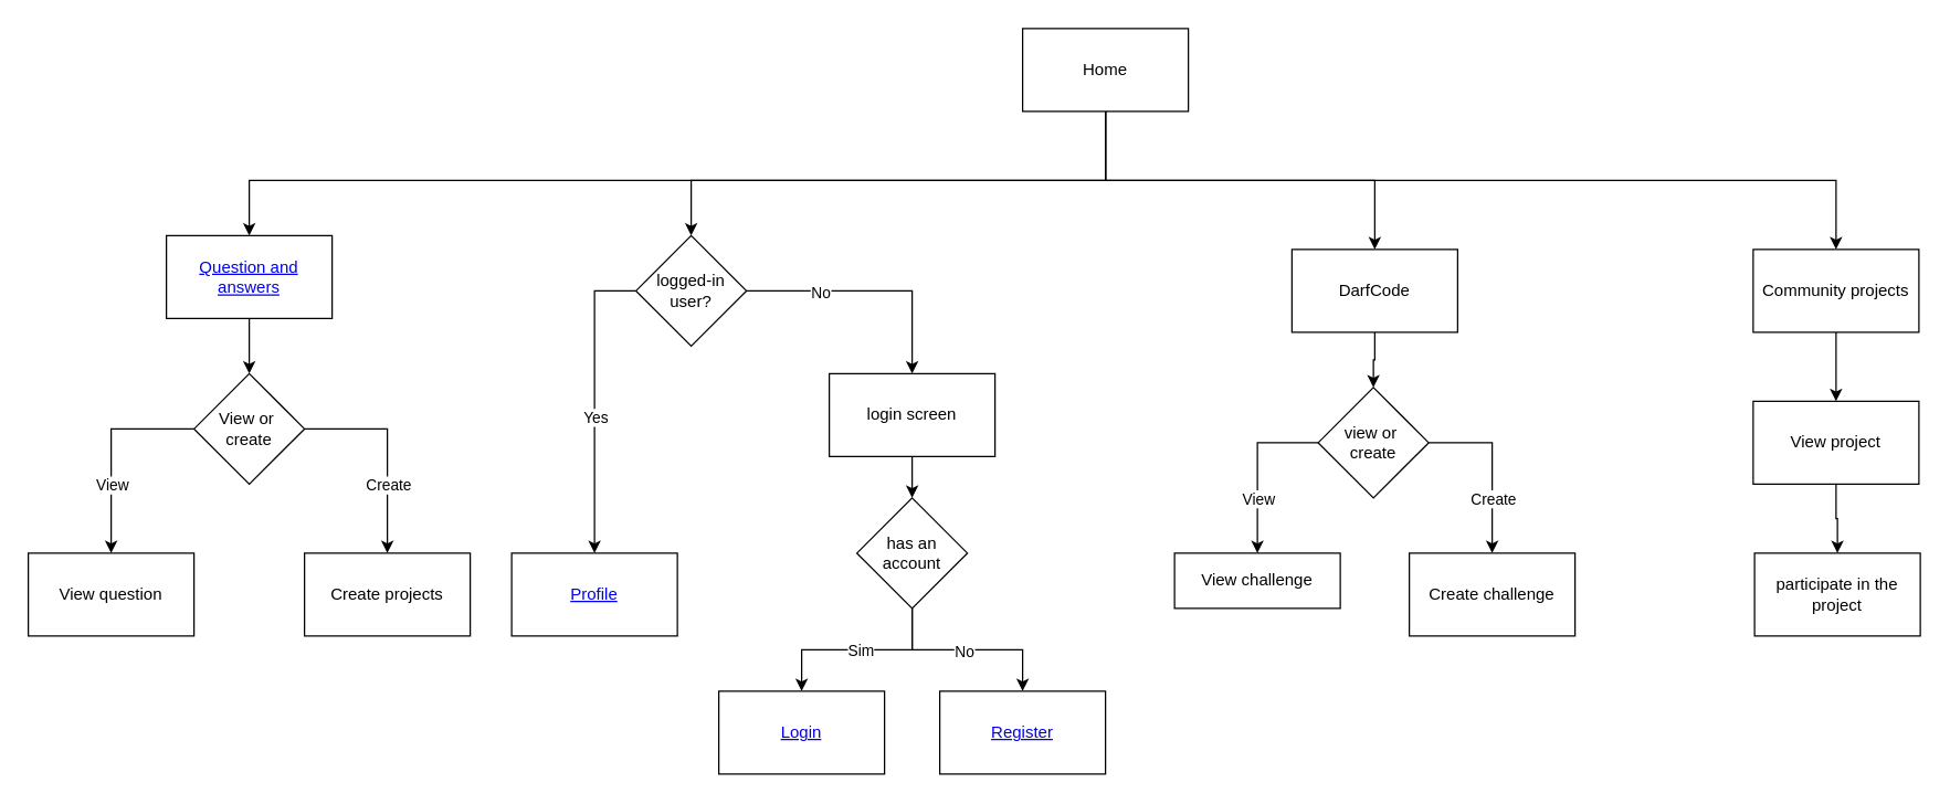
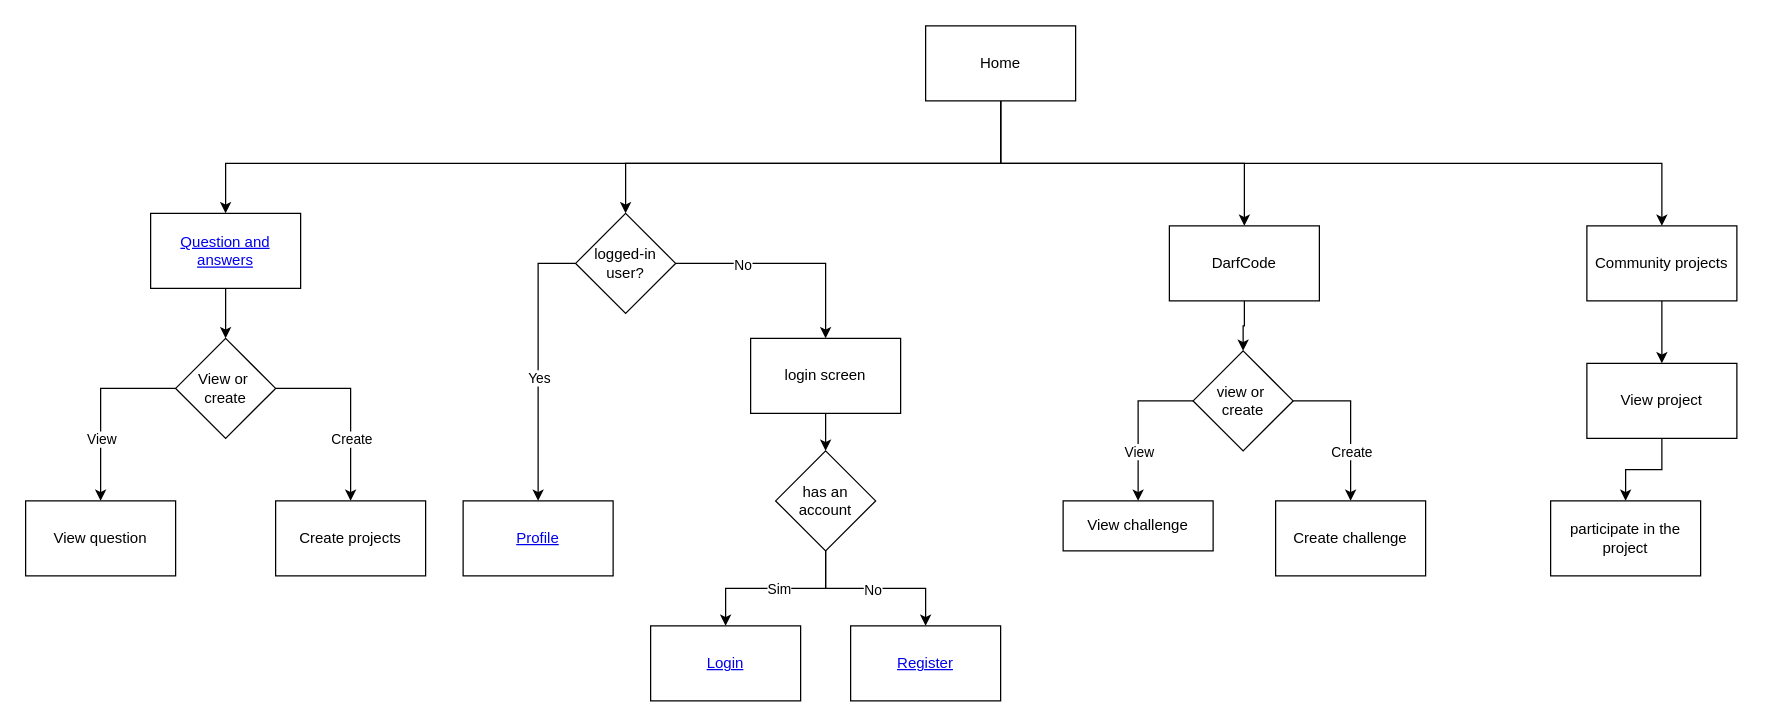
- <mxCell id="30" value="participate in the project" style="rounded=0;whiteSpace=wrap;html=1;" parent="1" vertex="1"><mxGeometry x="1270" y="400" width="120" height="60" as="geometry" /></mxCell>
+ <mxCell id="30" value="participate in the project" style="rounded=0;whiteSpace=wrap;html=1;" parent="1" vertex="1"><mxGeometry x="1240" y="400" width="120" height="60" as="geometry" /></mxCell>
